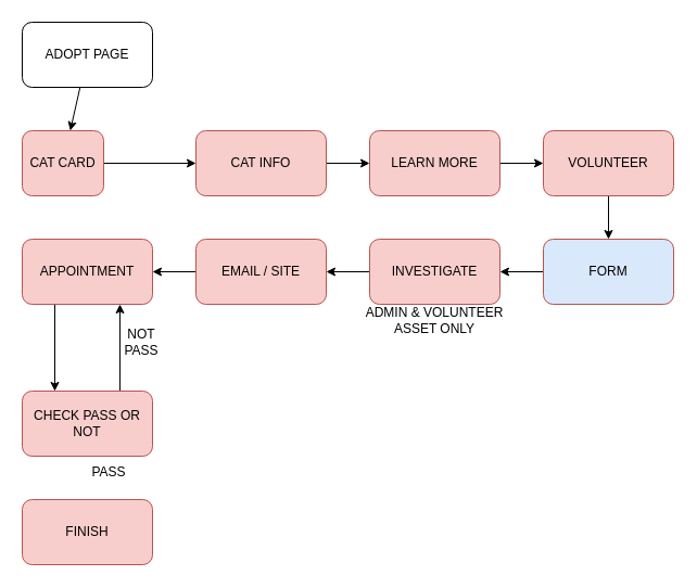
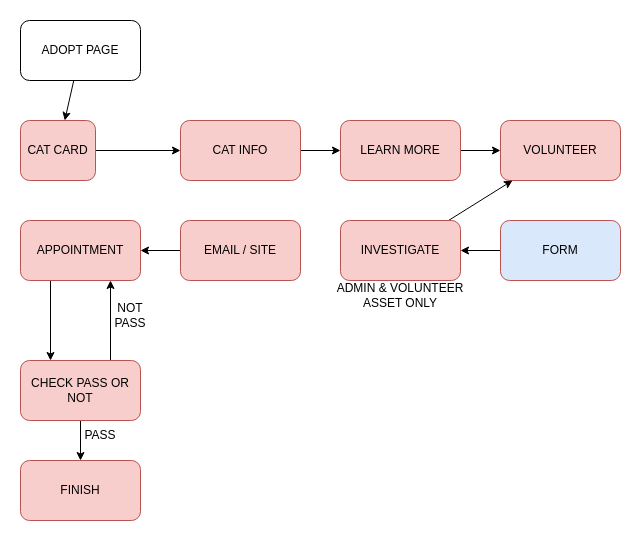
- <mxCell id="10" value="" style="edgeStyle=none;html=1;" parent="1" source="11" target="13" edge="1"><mxGeometry relative="1" as="geometry" /></mxCell>
- <mxCell id="14" value="" style="edgeStyle=none;html=1;" parent="1" source="15" target="17" edge="1"><mxGeometry relative="1" as="geometry" /></mxCell>
+ <mxCell id="14" value="" style="edgeStyle=none;html=1;" parent="1" source="15" target="11" edge="1"><mxGeometry relative="1" as="geometry" /></mxCell>
+ <mxCell id="21" value="" style="edgeStyle=none;html=1;" parent="1" source="22" target="24" edge="1"><mxGeometry relative="1" as="geometry" /></mxCell>
